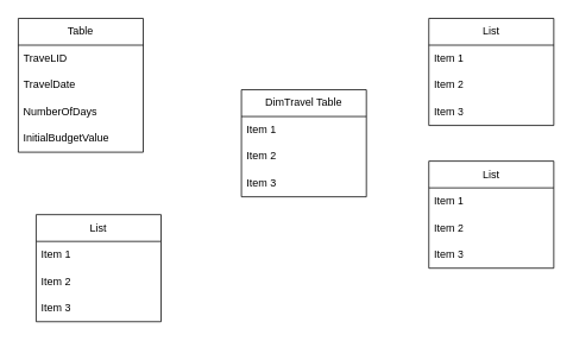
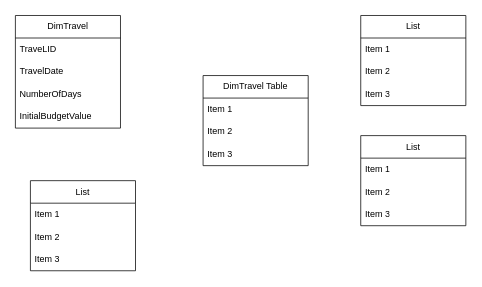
- <mxCell id="14" value="Table" style="swimlane;fontStyle=0;childLayout=stackLayout;horizontal=1;startSize=30;horizontalStack=0;resizeParent=1;resizeParentMax=0;resizeLast=0;collapsible=1;marginBottom=0;whiteSpace=wrap;html=1;" vertex="1" parent="1"><mxGeometry x="20" y="20" width="140" height="150" as="geometry" /></mxCell>
+ <mxCell id="14" value="DimTravel" style="swimlane;fontStyle=0;childLayout=stackLayout;horizontal=1;startSize=30;horizontalStack=0;resizeParent=1;resizeParentMax=0;resizeLast=0;collapsible=1;marginBottom=0;whiteSpace=wrap;html=1;" vertex="1" parent="1"><mxGeometry x="20" y="20" width="140" height="150" as="geometry" /></mxCell>
